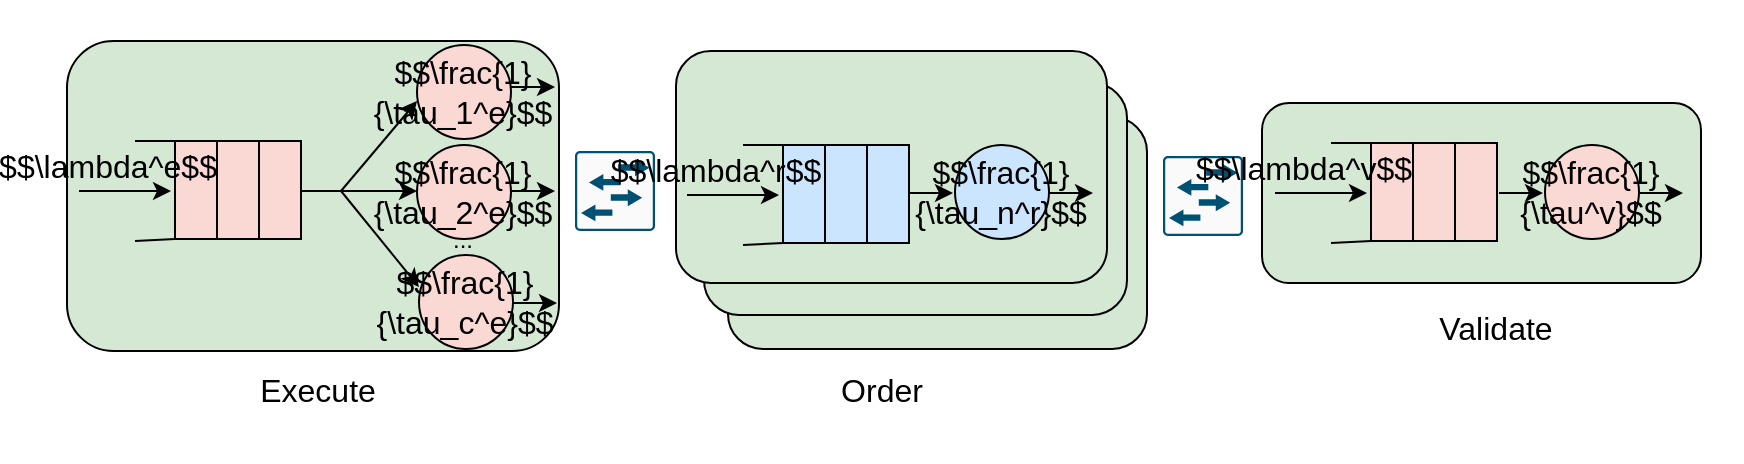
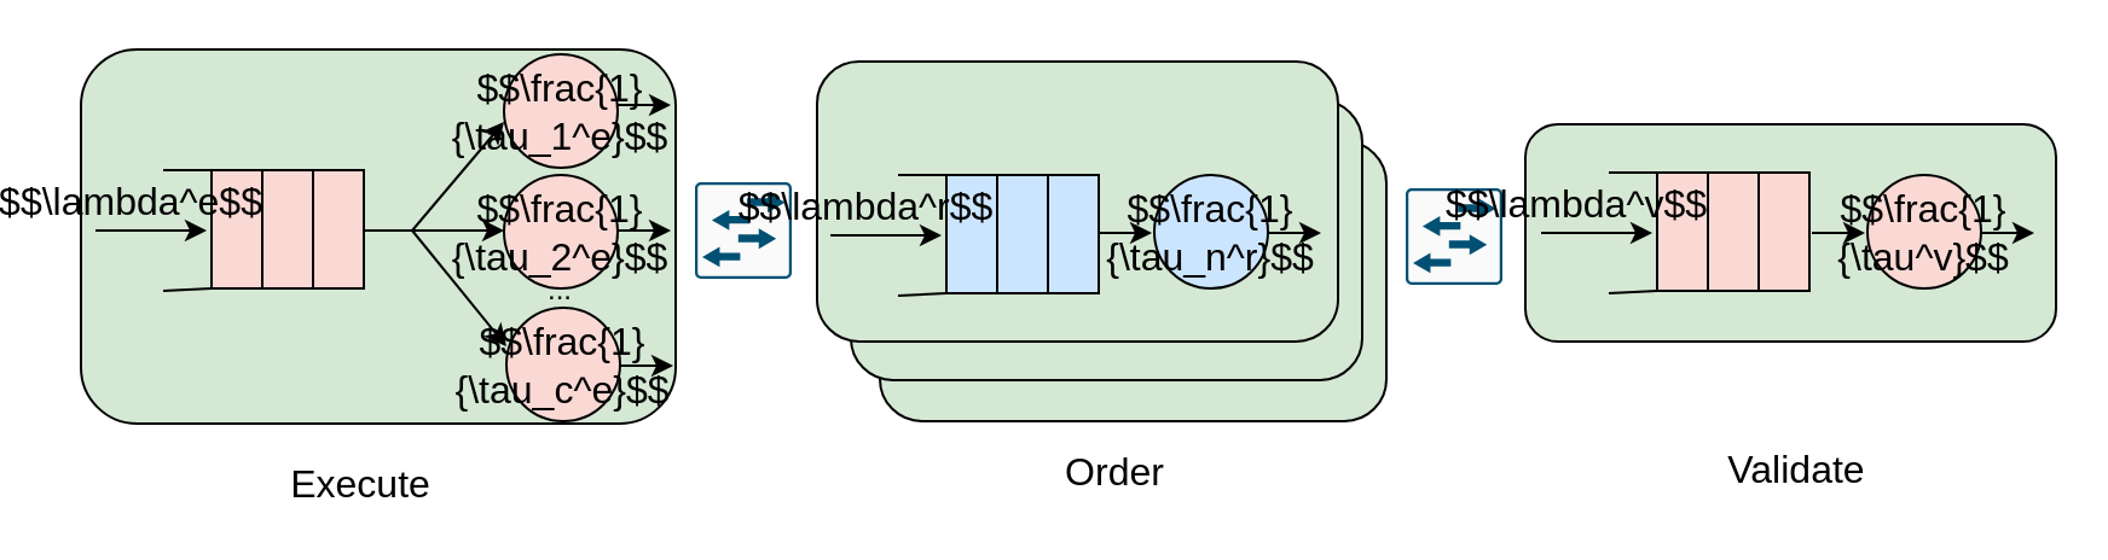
- <mxCell id="29" value="&lt;font style=&quot;font-size: 16px;&quot;&gt;Validate&lt;/font&gt;" style="text;html=1;strokeColor=none;fillColor=none;align=center;verticalAlign=middle;whiteSpace=wrap;rounded=0;" parent="1" vertex="1"><mxGeometry x="714" y="149" width="60" height="30" as="geometry" /></mxCell>
+ <mxCell id="29" value="&lt;font style=&quot;font-size: 16px;&quot;&gt;Validate&lt;/font&gt;" style="text;html=1;strokeColor=none;fillColor=none;align=center;verticalAlign=middle;whiteSpace=wrap;rounded=0;" parent="1" vertex="1"><mxGeometry x="709" y="179" width="60" height="30" as="geometry" /></mxCell>
- <mxCell id="27" value="&lt;font style=&quot;font-size: 16px;&quot;&gt;Execute&lt;/font&gt;" style="text;html=1;strokeColor=none;fillColor=none;align=center;verticalAlign=middle;whiteSpace=wrap;rounded=0;" parent="1" vertex="1"><mxGeometry x="125" y="180" width="60" height="30" as="geometry" /></mxCell>
+ <mxCell id="27" value="&lt;font style=&quot;font-size: 16px;&quot;&gt;Execute&lt;/font&gt;" style="text;html=1;strokeColor=none;fillColor=none;align=center;verticalAlign=middle;whiteSpace=wrap;rounded=0;" parent="1" vertex="1"><mxGeometry x="115" y="185" width="60" height="30" as="geometry" /></mxCell>
- <mxCell id="28" value="&lt;font style=&quot;font-size: 16px;&quot;&gt;Order&lt;/font&gt;" style="text;html=1;strokeColor=none;fillColor=none;align=center;verticalAlign=middle;whiteSpace=wrap;rounded=0;" parent="1" vertex="1"><mxGeometry x="407" y="180" width="60" height="30" as="geometry" /></mxCell>
+ <mxCell id="28" value="&lt;font style=&quot;font-size: 16px;&quot;&gt;Order&lt;/font&gt;" style="text;html=1;strokeColor=none;fillColor=none;align=center;verticalAlign=middle;whiteSpace=wrap;rounded=0;" parent="1" vertex="1"><mxGeometry x="427" y="180" width="60" height="30" as="geometry" /></mxCell>
